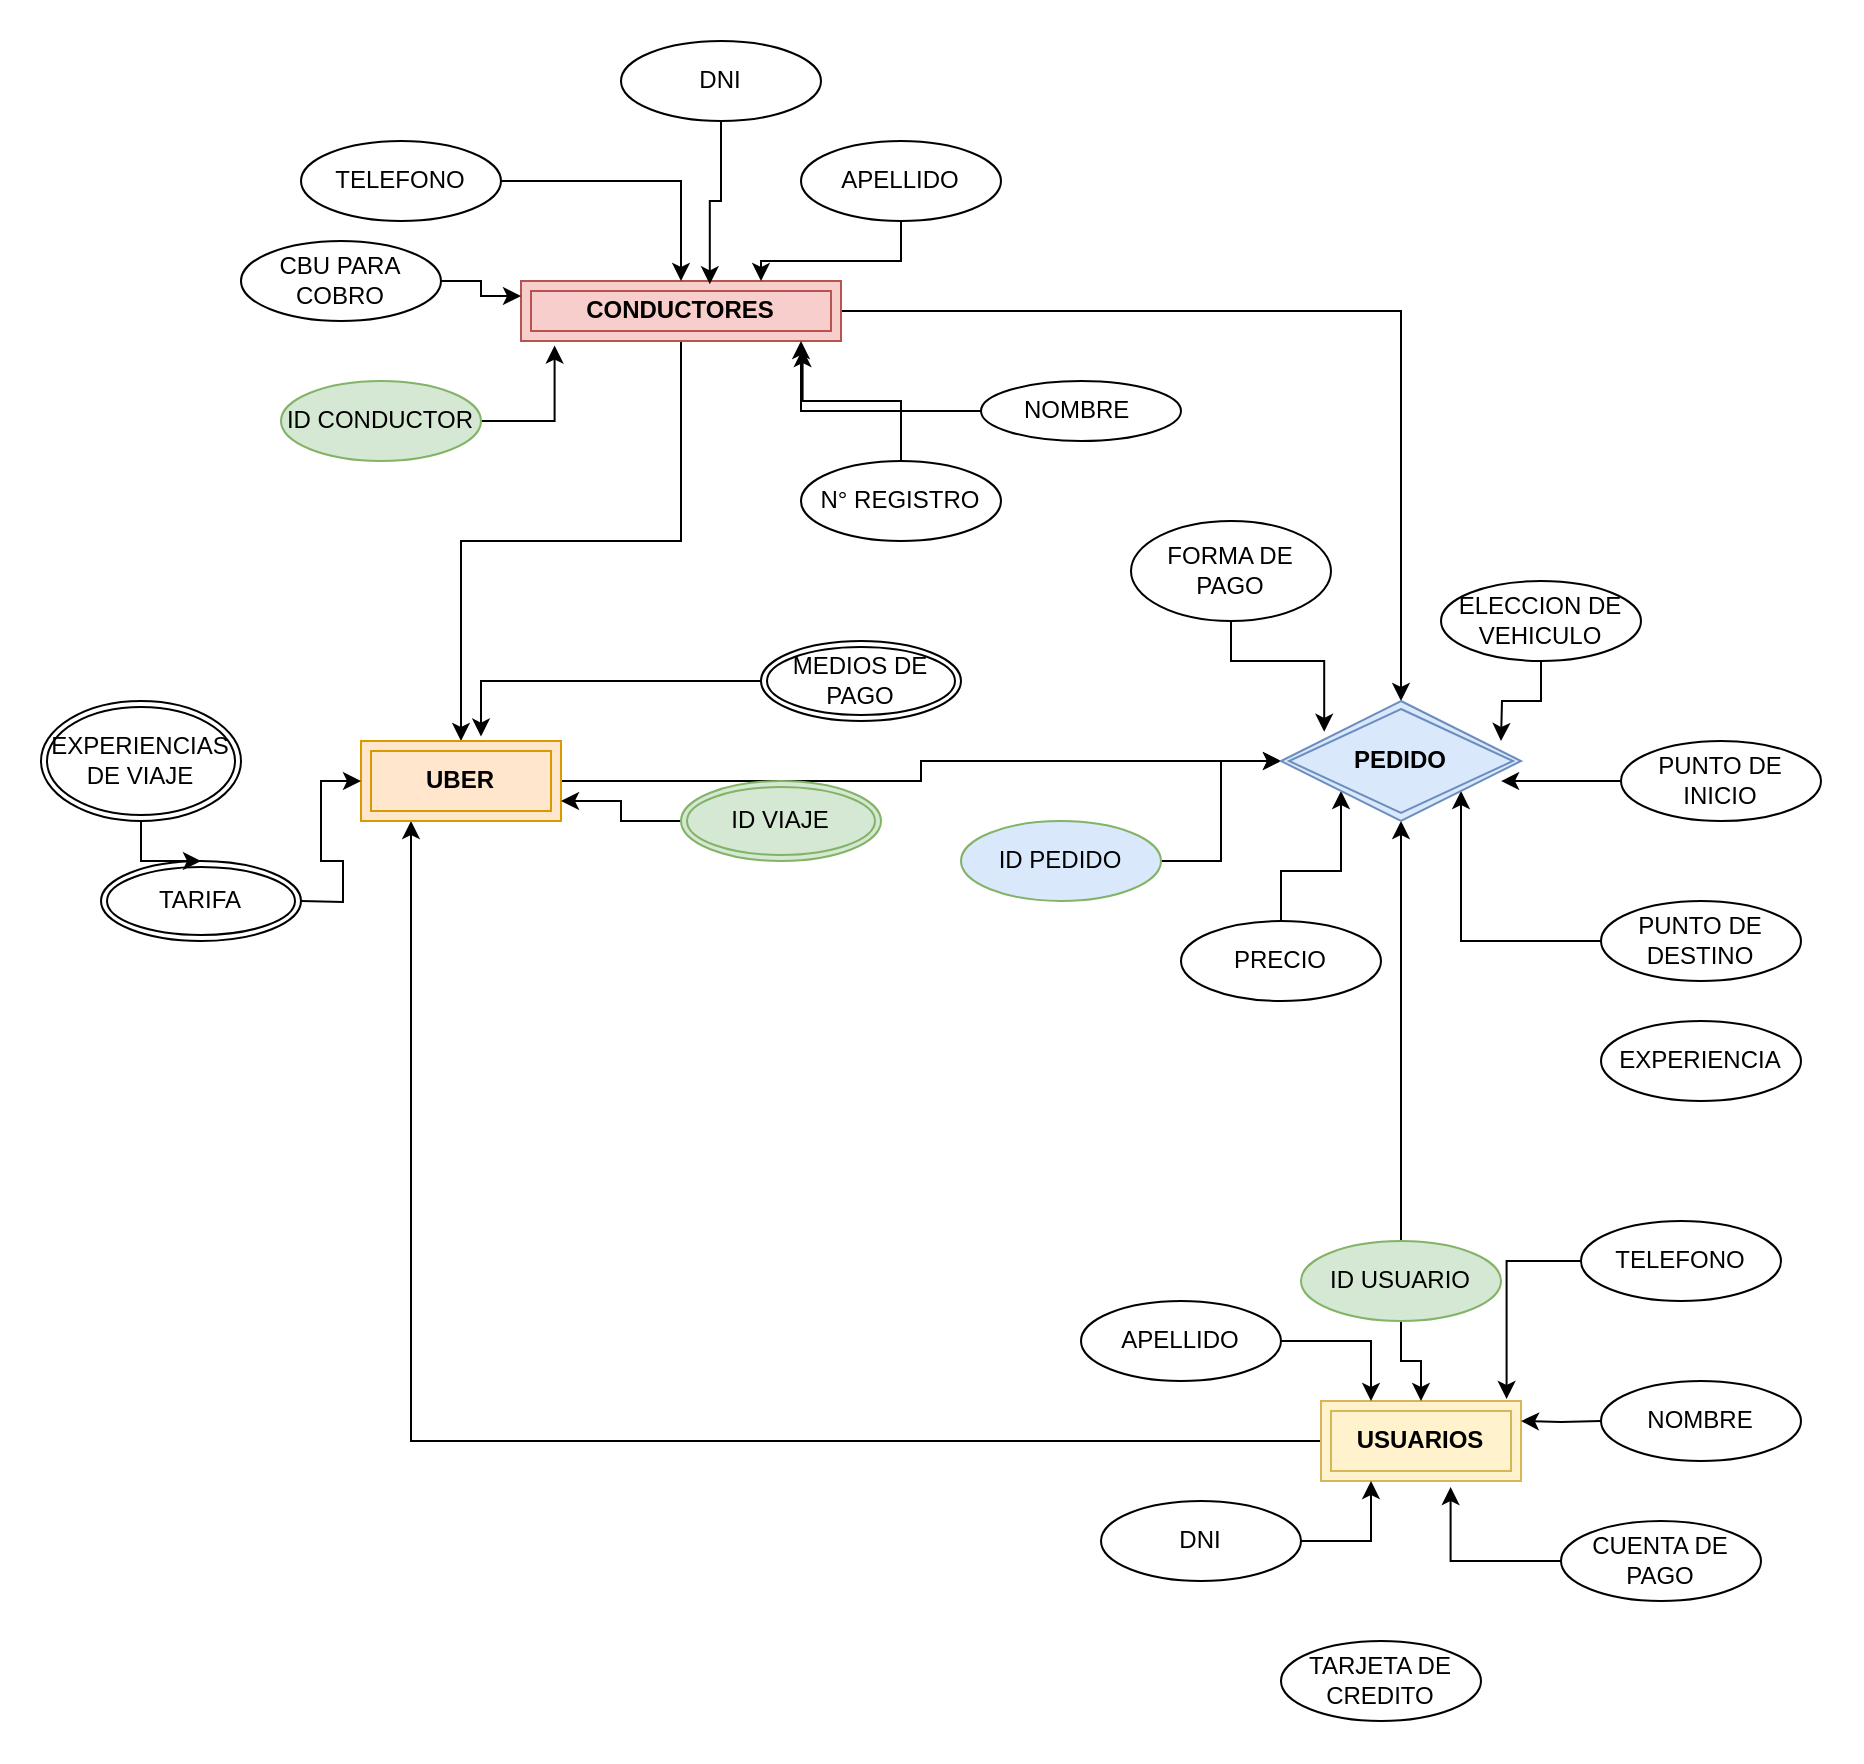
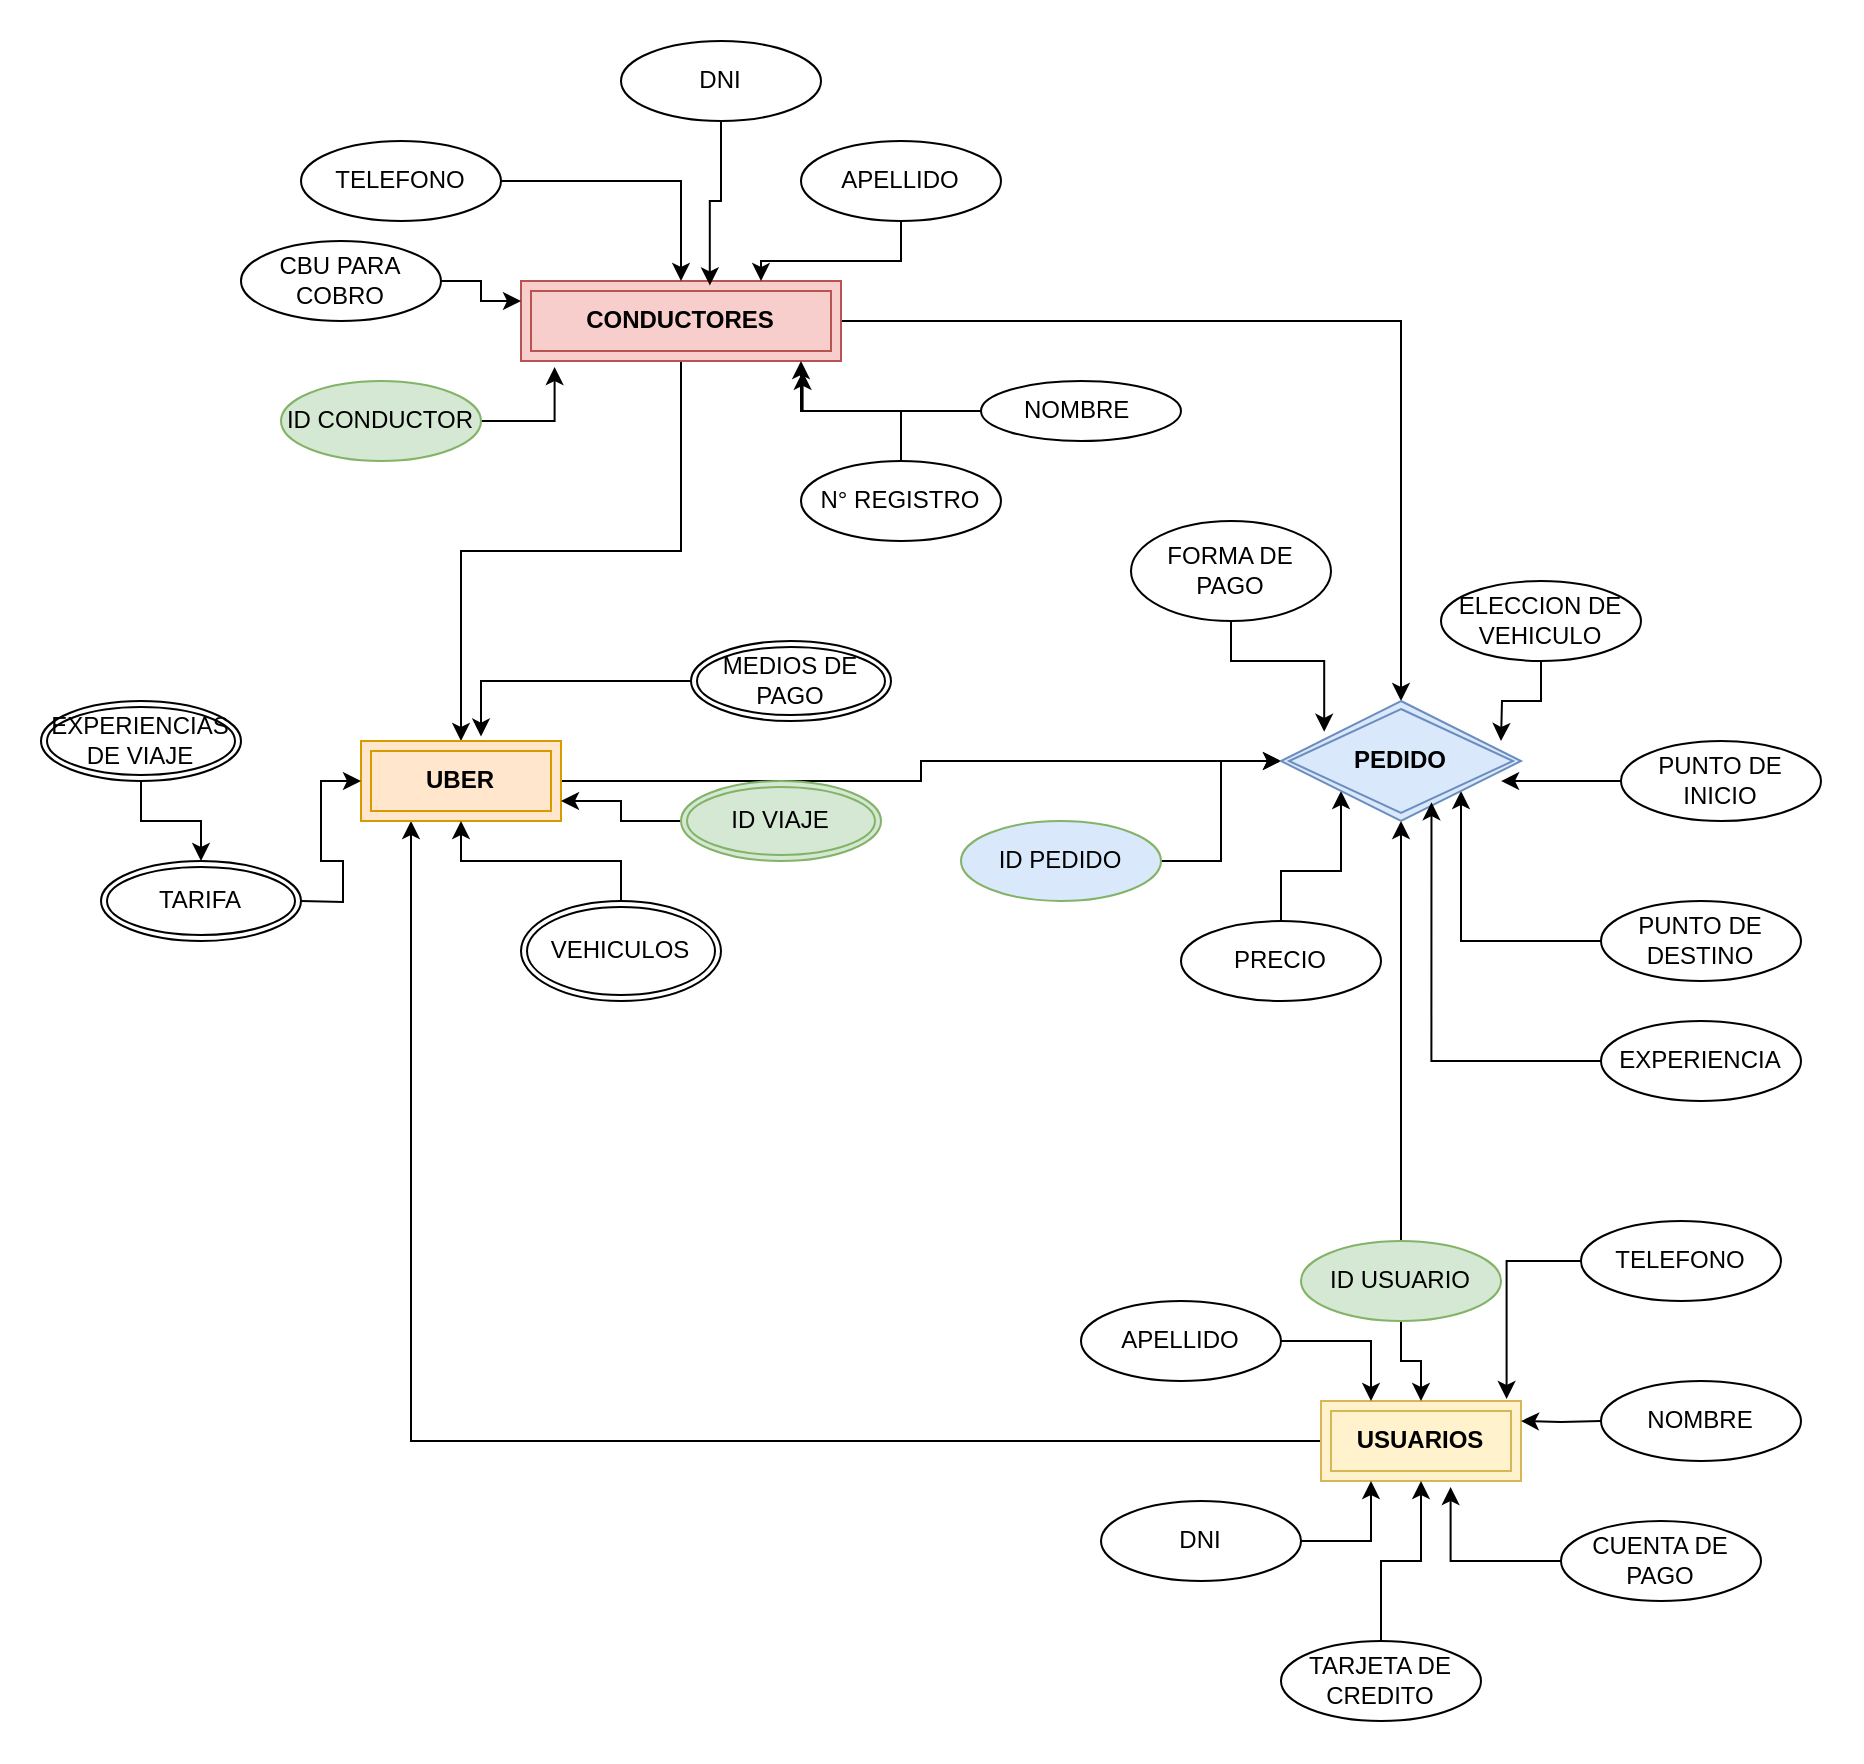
- <mxCell id="4" value="&lt;b&gt;CONDUCTORES&lt;/b&gt;" style="shape=ext;margin=3;double=1;whiteSpace=wrap;html=1;align=center;fillColor=#f8cecc;strokeColor=#b85450;" parent="1" vertex="1"><mxGeometry x="260" y="140" width="160" height="30" as="geometry" /></mxCell>
+ <mxCell id="4" value="&lt;b&gt;CONDUCTORES&lt;/b&gt;" style="shape=ext;margin=3;double=1;whiteSpace=wrap;html=1;align=center;fillColor=#f8cecc;strokeColor=#b85450;" parent="1" vertex="1"><mxGeometry x="260" y="140" width="160" height="40" as="geometry" /></mxCell>
- <mxCell id="35" value="MEDIOS DE PAGO" style="ellipse;shape=doubleEllipse;margin=3;whiteSpace=wrap;html=1;align=center;" parent="1" vertex="1"><mxGeometry x="380" y="320" width="100" height="40" as="geometry" /></mxCell>
+ <mxCell id="35" value="MEDIOS DE PAGO" style="ellipse;shape=doubleEllipse;margin=3;whiteSpace=wrap;html=1;align=center;" parent="1" vertex="1"><mxGeometry x="345" y="320" width="100" height="40" as="geometry" /></mxCell>
- <mxCell id="62" value="EXPERIENCIAS DE VIAJE" style="ellipse;shape=doubleEllipse;margin=3;whiteSpace=wrap;html=1;align=center;" vertex="1" parent="1"><mxGeometry x="20" y="350" width="100" height="60" as="geometry" /></mxCell>
+ <mxCell id="62" value="EXPERIENCIAS DE VIAJE" style="ellipse;shape=doubleEllipse;margin=3;whiteSpace=wrap;html=1;align=center;" vertex="1" parent="1"><mxGeometry x="20" y="350" width="100" height="40" as="geometry" /></mxCell>
+ <mxCell id="38" style="edgeStyle=orthogonalEdgeStyle;rounded=0;orthogonalLoop=1;jettySize=auto;html=1;entryX=0.5;entryY=1;entryDx=0;entryDy=0;" parent="1" source="39" target="31" edge="1"><mxGeometry relative="1" as="geometry" /></mxCell>
+ <mxCell id="39" value="VEHICULOS" style="ellipse;shape=doubleEllipse;margin=3;whiteSpace=wrap;html=1;align=center;" parent="1" vertex="1"><mxGeometry x="260" y="450" width="100" height="50" as="geometry" /></mxCell>
+ <mxCell id="55" style="edgeStyle=orthogonalEdgeStyle;rounded=0;orthogonalLoop=1;jettySize=auto;html=1;entryX=0.627;entryY=0.843;entryDx=0;entryDy=0;entryPerimeter=0;" edge="1" parent="1" source="56" target="50"><mxGeometry relative="1" as="geometry" /></mxCell>
+ <mxCell id="59" style="edgeStyle=orthogonalEdgeStyle;rounded=0;orthogonalLoop=1;jettySize=auto;html=1;entryX=0.5;entryY=1;entryDx=0;entryDy=0;" edge="1" parent="1" source="60" target="18"><mxGeometry relative="1" as="geometry" /></mxCell>
